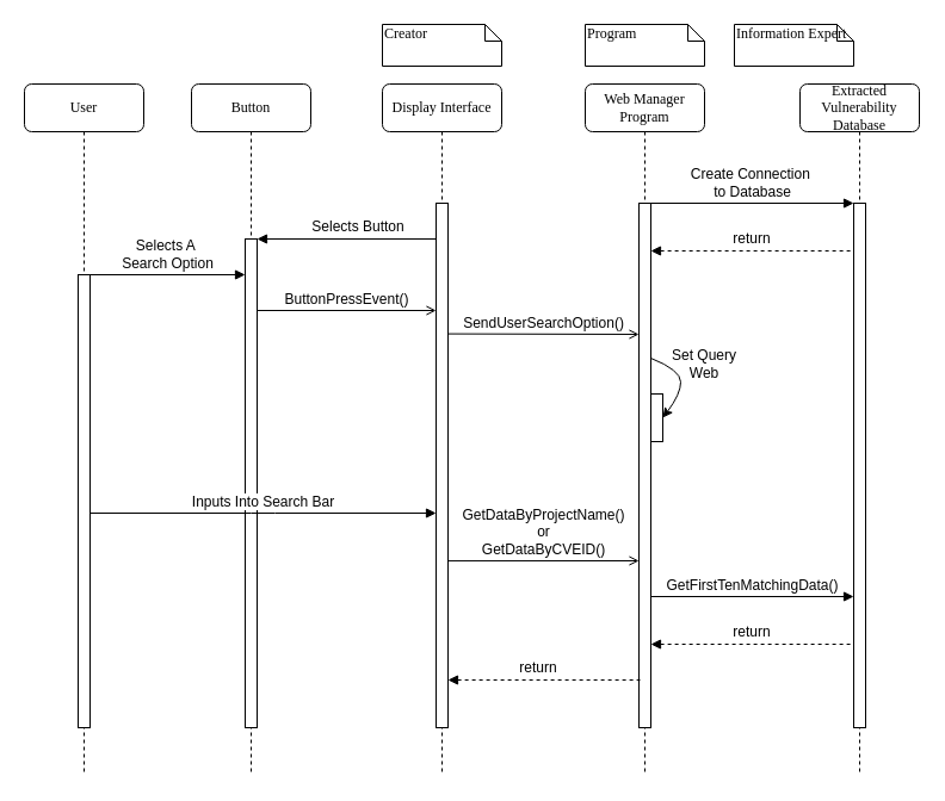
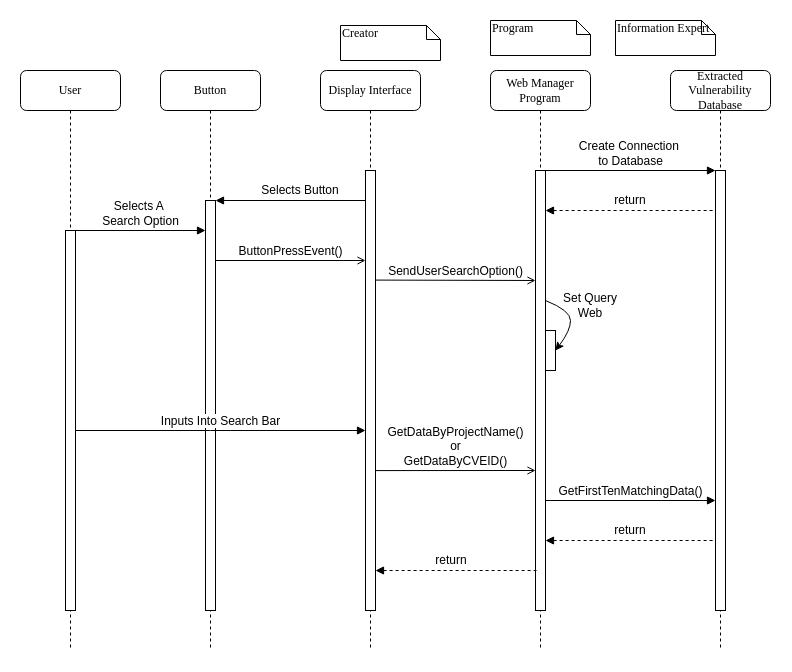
- <mxCell id="10" value="Creator" style="shape=note;whiteSpace=wrap;html=1;size=14;verticalAlign=top;align=left;spacingTop=-6;rounded=0;shadow=0;comic=0;labelBackgroundColor=none;strokeWidth=1;fontFamily=Verdana;fontSize=12" parent="1" vertex="1"><mxGeometry x="320" y="20" width="100" height="35" as="geometry" /></mxCell>
+ <mxCell id="10" value="Creator" style="shape=note;whiteSpace=wrap;html=1;size=14;verticalAlign=top;align=left;spacingTop=-6;rounded=0;shadow=0;comic=0;labelBackgroundColor=none;strokeWidth=1;fontFamily=Verdana;fontSize=12" parent="1" vertex="1"><mxGeometry x="340" y="25" width="100" height="35" as="geometry" /></mxCell>
